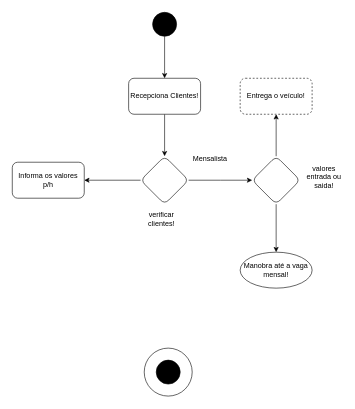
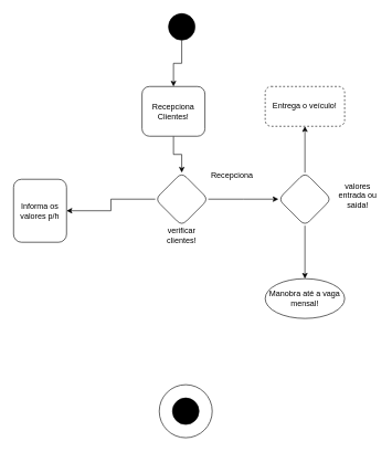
- <mxCell id="8" value="Recepciona Clientes!" style="rounded=1;whiteSpace=wrap;html=1;" vertex="1" parent="1"><mxGeometry x="214" y="130" width="120" height="60" as="geometry" /></mxCell>
+ <mxCell id="8" value="Recepciona Clientes!" style="rounded=1;whiteSpace=wrap;html=1;" vertex="1" parent="1"><mxGeometry x="214" y="130" width="95" height="75" as="geometry" /></mxCell>
- <mxCell id="15" value="Mensalista" style="text;html=1;strokeColor=none;fillColor=none;align=center;verticalAlign=middle;whiteSpace=wrap;rounded=0;" vertex="1" parent="1"><mxGeometry x="320" y="250" width="60" height="30" as="geometry" /></mxCell>
+ <mxCell id="15" value="Recepciona" style="text;html=1;strokeColor=none;fillColor=none;align=center;verticalAlign=middle;whiteSpace=wrap;rounded=0;" vertex="1" parent="1"><mxGeometry x="320" y="250" width="60" height="30" as="geometry" /></mxCell>
- <mxCell id="12" value="Informa os valores p/h" style="whiteSpace=wrap;html=1;rounded=1;" vertex="1" parent="1"><mxGeometry x="20" y="270" width="120" height="60" as="geometry" /></mxCell>
+ <mxCell id="12" value="Informa os valores p/h" style="whiteSpace=wrap;html=1;rounded=1;" vertex="1" parent="1"><mxGeometry x="20" y="270" width="80" height="95" as="geometry" /></mxCell>
- <mxCell id="14" value="verificar clientes!" style="text;html=1;strokeColor=none;fillColor=none;align=center;verticalAlign=middle;whiteSpace=wrap;rounded=0;" vertex="1" parent="1"><mxGeometry x="239" y="350" width="60" height="30" as="geometry" /></mxCell>
+ <mxCell id="14" value="verificar clientes!" style="text;html=1;strokeColor=none;fillColor=none;align=center;verticalAlign=middle;whiteSpace=wrap;rounded=0;" vertex="1" parent="1"><mxGeometry x="244" y="340" width="60" height="30" as="geometry" /></mxCell>
